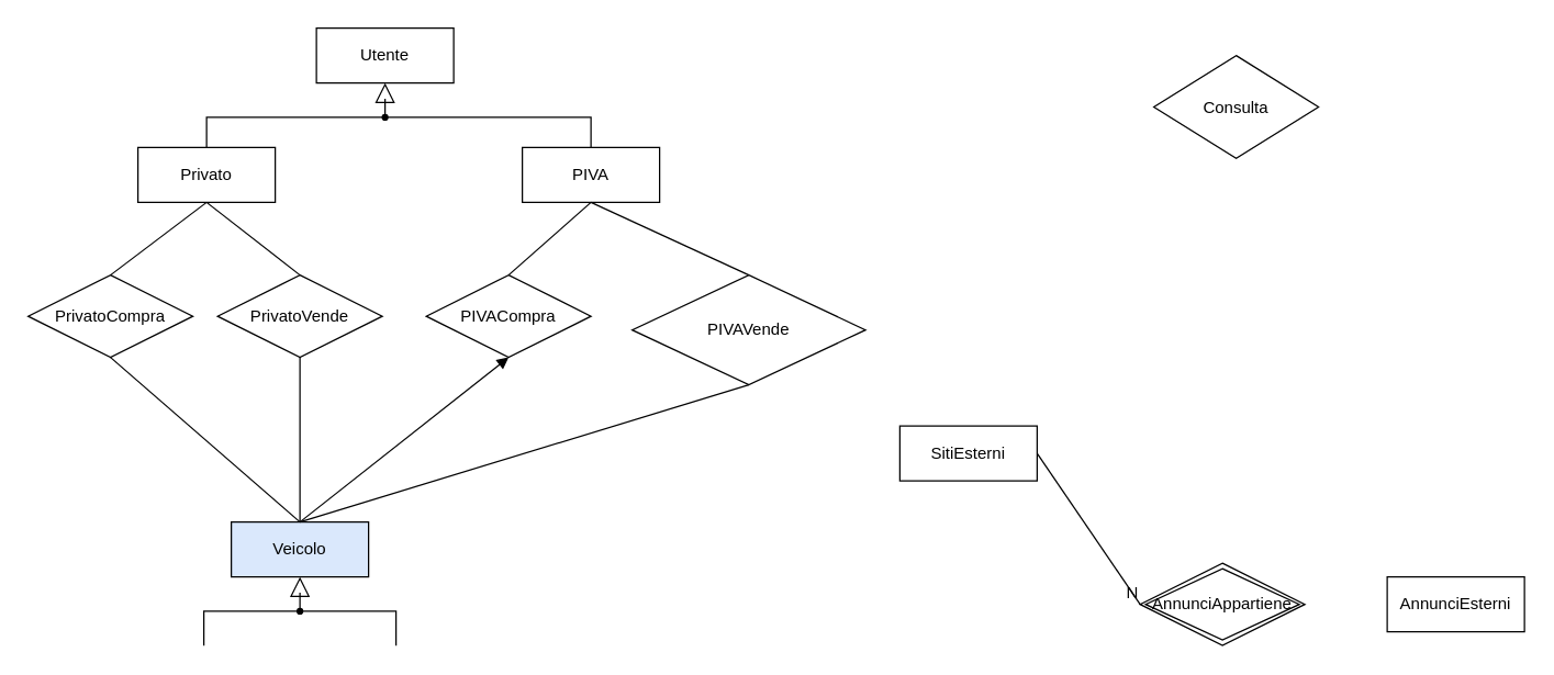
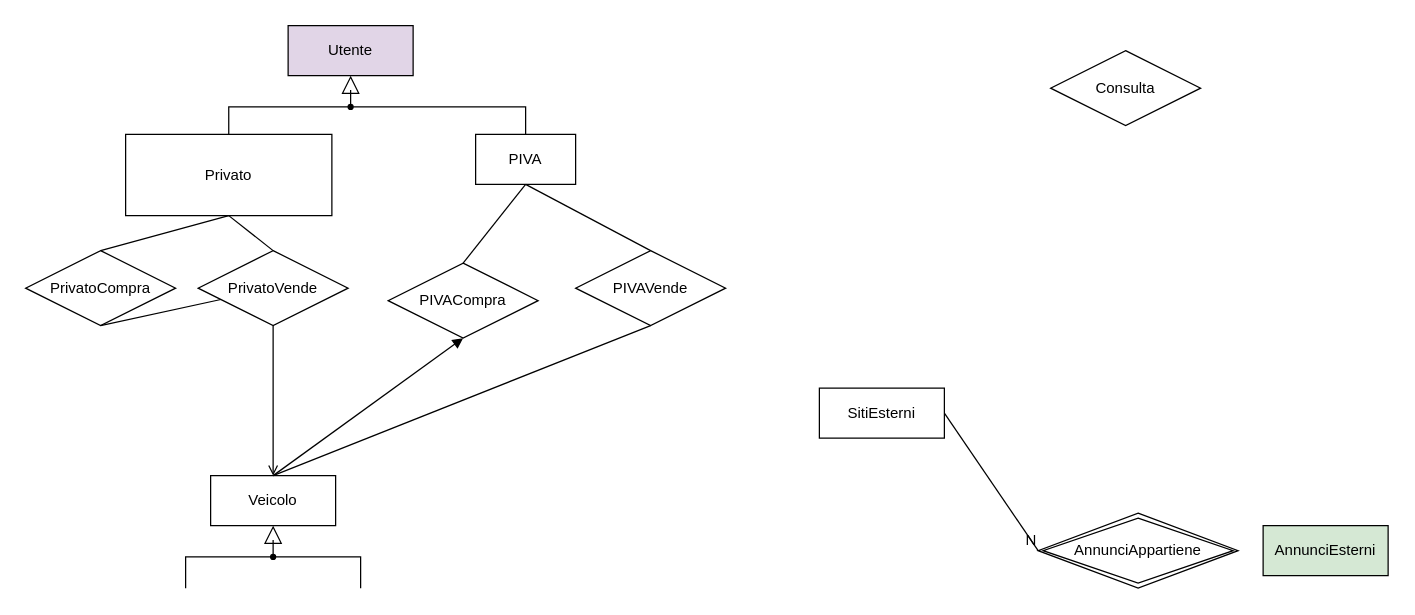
- <mxCell id="3" value="&lt;div&gt;Utente&lt;/div&gt;" style="whiteSpace=wrap;html=1;align=center;" parent="1" vertex="1"><mxGeometry x="230" y="20" width="100" height="40" as="geometry" /></mxCell>
+ <mxCell id="3" value="&lt;div&gt;Utente&lt;/div&gt;" style="whiteSpace=wrap;html=1;align=center;fillColor=#e1d5e7;" parent="1" vertex="1"><mxGeometry x="230" y="20" width="100" height="40" as="geometry" /></mxCell>
- <mxCell id="2" value="Consulta" style="shape=rhombus;perimeter=rhombusPerimeter;whiteSpace=wrap;html=1;align=center;" parent="1" vertex="1"><mxGeometry x="840" y="40" width="120" height="75" as="geometry" /></mxCell>
+ <mxCell id="2" value="Consulta" style="shape=rhombus;perimeter=rhombusPerimeter;whiteSpace=wrap;html=1;align=center;" parent="1" vertex="1"><mxGeometry x="840" y="40" width="120" height="60" as="geometry" /></mxCell>
- <mxCell id="13" value="&lt;div&gt;Privato&lt;/div&gt;" style="whiteSpace=wrap;html=1;align=center;" parent="1" vertex="1"><mxGeometry x="100" y="107" width="100" height="40" as="geometry" /></mxCell>
+ <mxCell id="13" value="&lt;div&gt;Privato&lt;/div&gt;" style="whiteSpace=wrap;html=1;align=center;" parent="1" vertex="1"><mxGeometry x="100" y="107" width="165" height="65" as="geometry" /></mxCell>
- <mxCell id="14" value="&lt;div&gt;PIVA&lt;/div&gt;" style="whiteSpace=wrap;html=1;align=center;" parent="1" vertex="1"><mxGeometry x="380" y="107" width="100" height="40" as="geometry" /></mxCell>
+ <mxCell id="14" value="&lt;div&gt;PIVA&lt;/div&gt;" style="whiteSpace=wrap;html=1;align=center;" parent="1" vertex="1"><mxGeometry x="380" y="107" width="80" height="40" as="geometry" /></mxCell>
- <mxCell id="18" value="PIVACompra" style="shape=rhombus;perimeter=rhombusPerimeter;whiteSpace=wrap;html=1;align=center;" parent="1" vertex="1"><mxGeometry x="310" y="200" width="120" height="60" as="geometry" /></mxCell>
+ <mxCell id="18" value="PIVACompra" style="shape=rhombus;perimeter=rhombusPerimeter;whiteSpace=wrap;html=1;align=center;" parent="1" vertex="1"><mxGeometry x="310" y="210" width="120" height="60" as="geometry" /></mxCell>
- <mxCell id="16" value="&lt;div&gt;PIVAVende&lt;/div&gt;" style="shape=rhombus;perimeter=rhombusPerimeter;whiteSpace=wrap;html=1;align=center;" parent="1" vertex="1"><mxGeometry x="460" y="200" width="170" height="80" as="geometry" /></mxCell>
+ <mxCell id="16" value="&lt;div&gt;PIVAVende&lt;/div&gt;" style="shape=rhombus;perimeter=rhombusPerimeter;whiteSpace=wrap;html=1;align=center;" parent="1" vertex="1"><mxGeometry x="460" y="200" width="120" height="60" as="geometry" /></mxCell>
- <mxCell id="24" value="" style="endArrow=none;html=1;rounded=0;exitX=0.5;exitY=1;exitDx=0;exitDy=0;entryX=0.5;entryY=0;entryDx=0;entryDy=0;" edge="1" parent="1" source="17" target="4"><mxGeometry relative="1" as="geometry"><mxPoint x="80" y="270" as="sourcePoint" /><mxPoint x="360" y="290" as="targetPoint" /></mxGeometry></mxCell>
+ <mxCell id="24" value="" style="endArrow=none;html=1;rounded=0;exitX=0.5;exitY=1;exitDx=0;exitDy=0;" edge="1" parent="1" source="17" target="15"><mxGeometry relative="1" as="geometry"><mxPoint x="80" y="270" as="sourcePoint" /><mxPoint x="360" y="290" as="targetPoint" /></mxGeometry></mxCell>
- <mxCell id="27" value="" style="endArrow=none;html=1;rounded=0;exitX=0.5;exitY=1;exitDx=0;exitDy=0;entryX=0.5;entryY=0;entryDx=0;entryDy=0;" edge="1" parent="1" source="15" target="4"><mxGeometry relative="1" as="geometry"><mxPoint x="200" y="290" as="sourcePoint" /><mxPoint x="360" y="290" as="targetPoint" /></mxGeometry></mxCell>
+ <mxCell id="27" value="" style="endArrow=open;html=1;rounded=0;exitX=0.5;exitY=1;exitDx=0;exitDy=0;entryX=0.5;entryY=0;entryDx=0;entryDy=0;" edge="1" parent="1" source="15" target="4"><mxGeometry relative="1" as="geometry"><mxPoint x="200" y="290" as="sourcePoint" /><mxPoint x="360" y="290" as="targetPoint" /></mxGeometry></mxCell>
- <mxCell id="4" value="Veicolo" style="whiteSpace=wrap;html=1;align=center;fillColor=#dae8fc;" parent="1" vertex="1"><mxGeometry x="168" y="380" width="100" height="40" as="geometry" /></mxCell>
+ <mxCell id="4" value="Veicolo" style="whiteSpace=wrap;html=1;align=center;" parent="1" vertex="1"><mxGeometry x="168" y="380" width="100" height="40" as="geometry" /></mxCell>
- <mxCell id="21" value="AnnunciAppartiene" style="shape=rhombus;double=1;perimeter=rhombusPerimeter;whiteSpace=wrap;html=1;align=center;" vertex="1" parent="1"><mxGeometry x="830" y="410" width="120" height="60" as="geometry" /></mxCell>
+ <mxCell id="21" value="AnnunciAppartiene" style="shape=rhombus;double=1;perimeter=rhombusPerimeter;whiteSpace=wrap;html=1;align=center;" vertex="1" parent="1"><mxGeometry x="830" y="410" width="160" height="60" as="geometry" /></mxCell>
- <mxCell id="20" value="AnnunciEsterni" style="whiteSpace=wrap;html=1;align=center;" vertex="1" parent="1"><mxGeometry x="1010" y="420" width="100" height="40" as="geometry" /></mxCell>
+ <mxCell id="20" value="AnnunciEsterni" style="whiteSpace=wrap;html=1;align=center;fillColor=#d5e8d4;" vertex="1" parent="1"><mxGeometry x="1010" y="420" width="100" height="40" as="geometry" /></mxCell>
